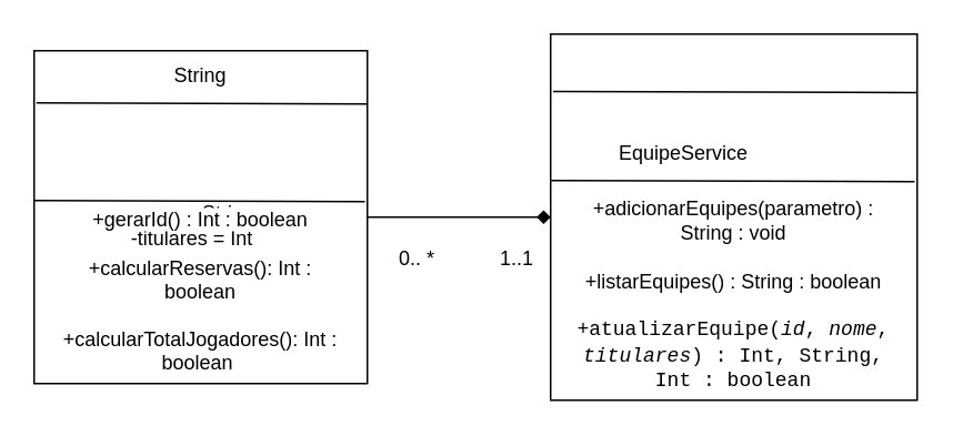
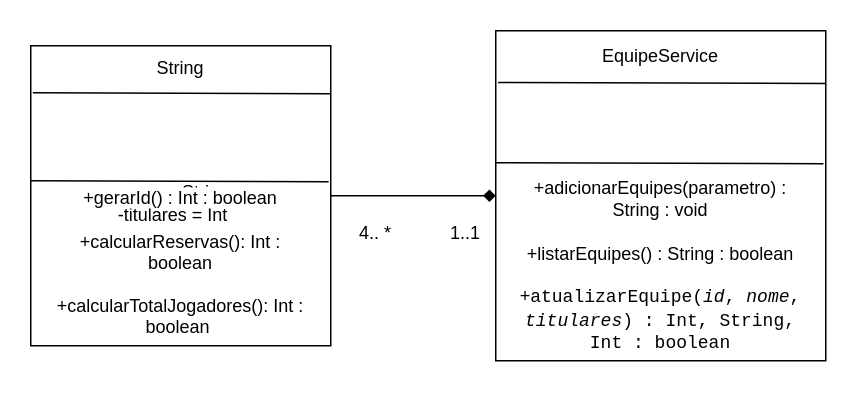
- <mxCell id="11" value="EquipeService" style="text;html=1;strokeColor=none;fillColor=none;align=center;verticalAlign=middle;whiteSpace=wrap;rounded=0;" vertex="1" parent="9"><mxGeometry x="25" y="55" width="110.0" height="33" as="geometry" /></mxCell>
+ <mxCell id="11" value="EquipeService" style="text;html=1;strokeColor=none;fillColor=none;align=center;verticalAlign=middle;whiteSpace=wrap;rounded=0;" vertex="1" parent="9"><mxGeometry x="55.0" width="110.0" height="33" as="geometry" /></mxCell>
- <mxCell id="16" value="&lt;font color=&quot;#000000&quot;&gt;0.. *&lt;/font&gt;" style="text;html=1;strokeColor=none;fillColor=none;align=center;verticalAlign=middle;whiteSpace=wrap;rounded=0;fontSize=12;fontColor=#FFFFFF;" vertex="1" parent="1"><mxGeometry x="220" y="140" width="60" height="30" as="geometry" /></mxCell>
+ <mxCell id="16" value="&lt;font color=&quot;#000000&quot;&gt;4.. *&lt;/font&gt;" style="text;html=1;strokeColor=none;fillColor=none;align=center;verticalAlign=middle;whiteSpace=wrap;rounded=0;fontSize=12;fontColor=#FFFFFF;" vertex="1" parent="1"><mxGeometry x="220" y="140" width="60" height="30" as="geometry" /></mxCell>
